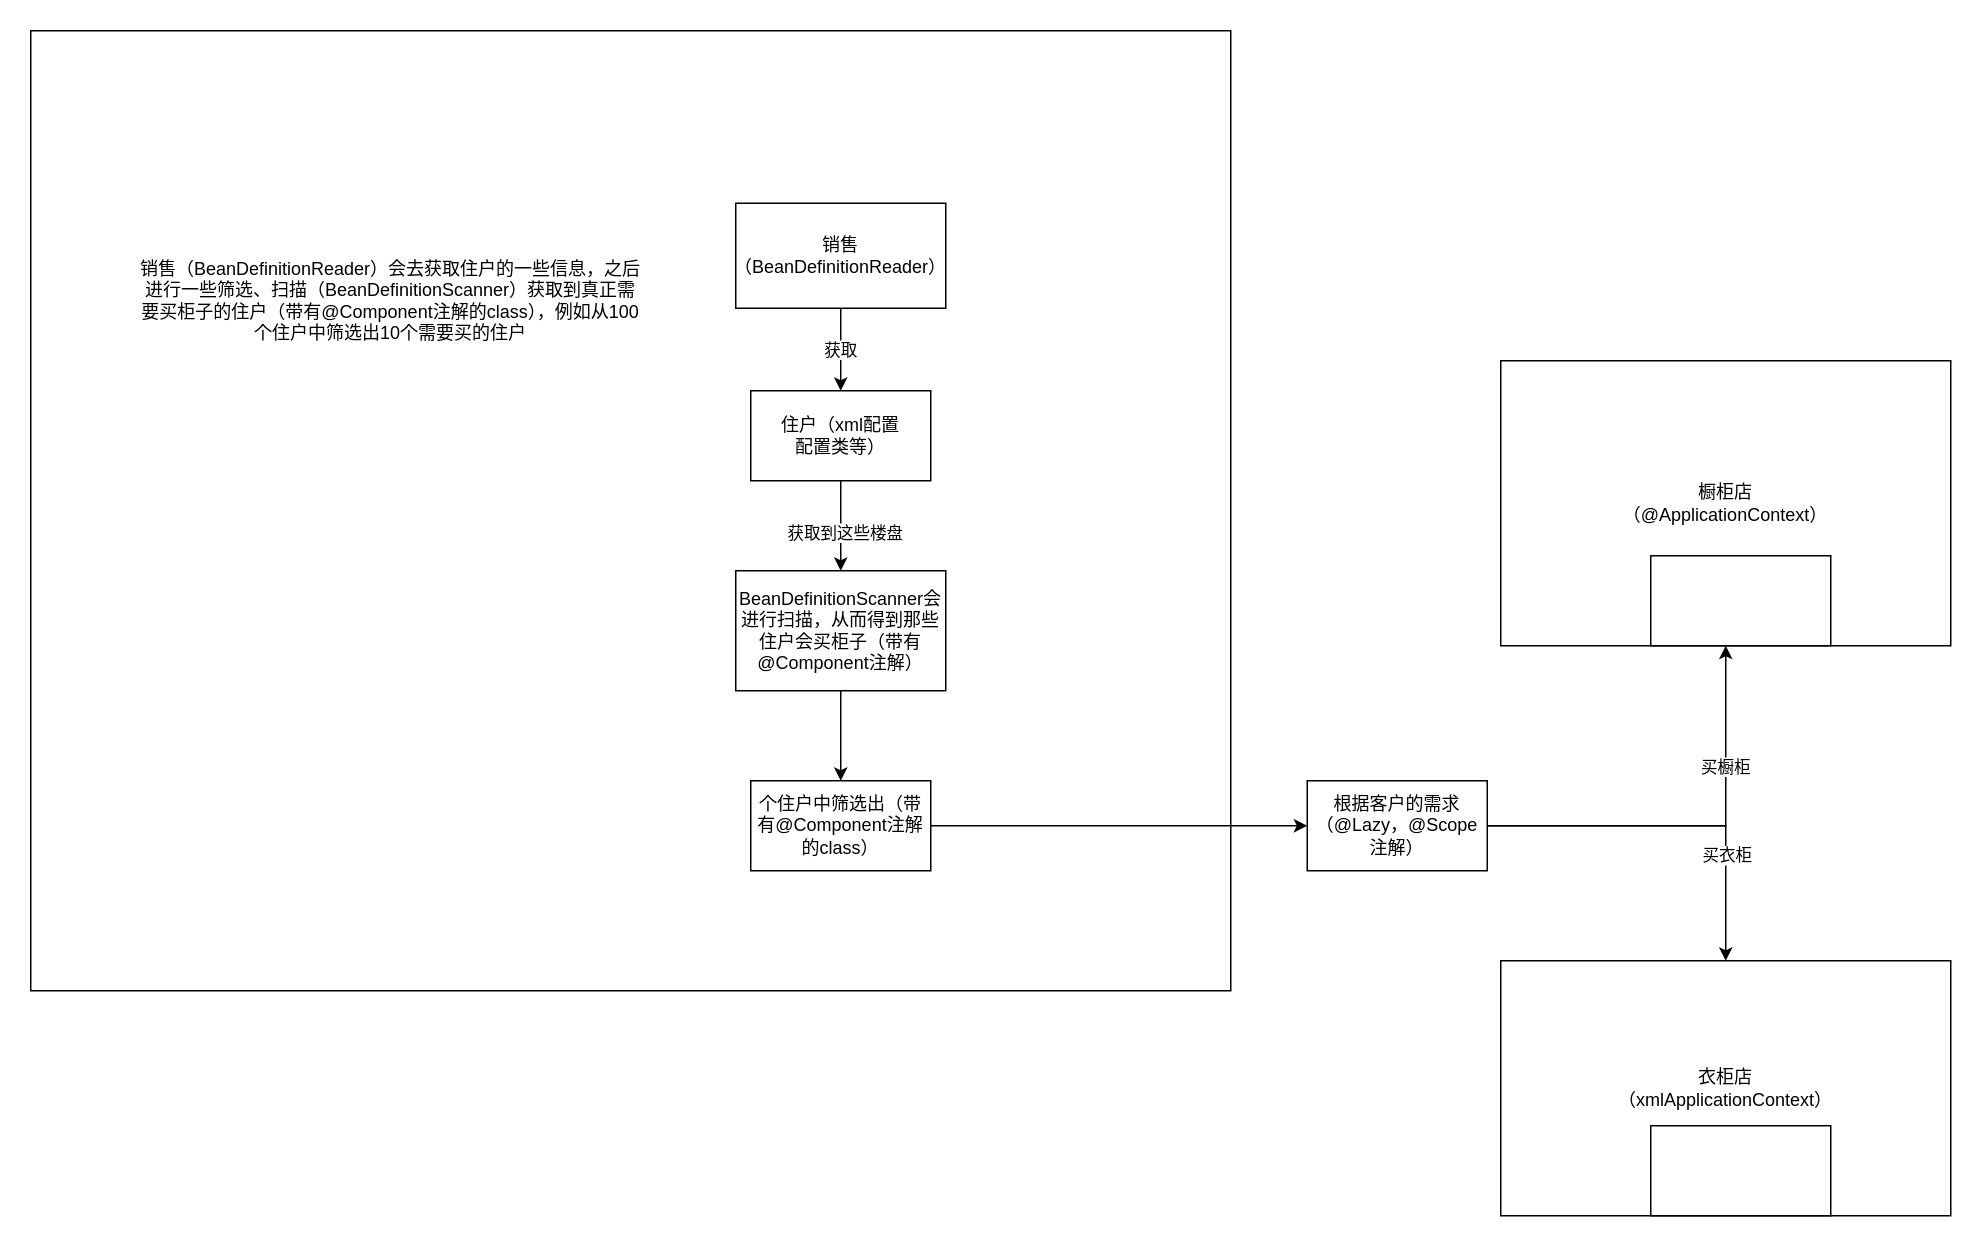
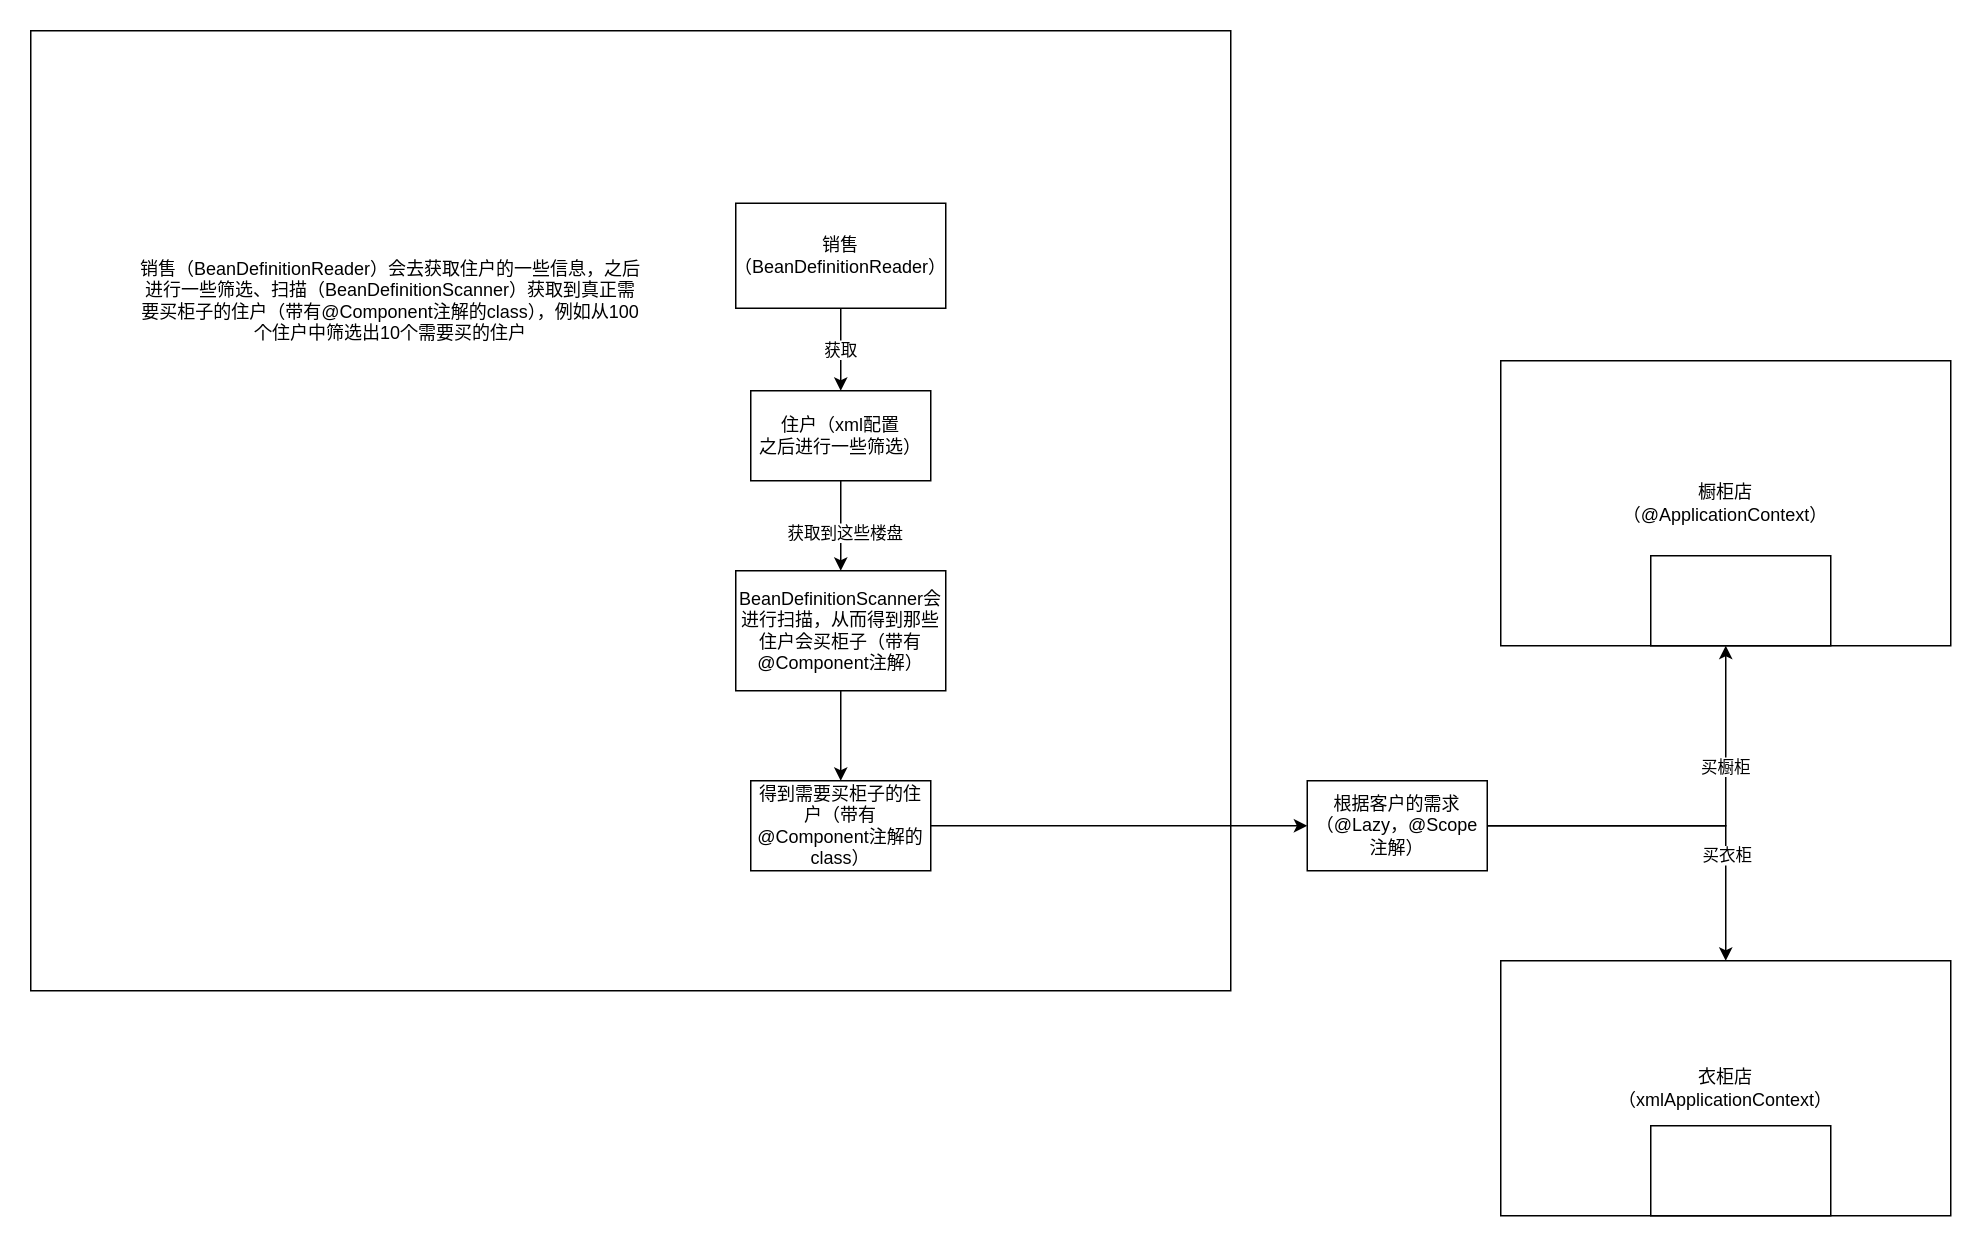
- <mxCell id="5" value="住户（xml配置&lt;br&gt;配置类等）" style="rounded=0;whiteSpace=wrap;html=1;" vertex="1" parent="1"><mxGeometry x="500" y="260" width="120" height="60" as="geometry" /></mxCell>
+ <mxCell id="5" value="住户（xml配置&lt;br&gt;之后进行一些筛选）" style="rounded=0;whiteSpace=wrap;html=1;" vertex="1" parent="1"><mxGeometry x="500" y="260" width="120" height="60" as="geometry" /></mxCell>
- <mxCell id="11" value="个住户中筛选出（带有@Component注解的class）" style="rounded=0;whiteSpace=wrap;html=1;" vertex="1" parent="1"><mxGeometry x="500" y="520" width="120" height="60" as="geometry" /></mxCell>
+ <mxCell id="11" value="得到需要买柜子的住户（带有@Component注解的class）" style="rounded=0;whiteSpace=wrap;html=1;" vertex="1" parent="1"><mxGeometry x="500" y="520" width="120" height="60" as="geometry" /></mxCell>
